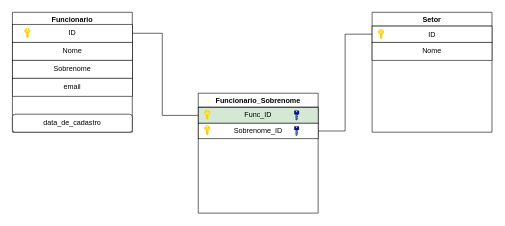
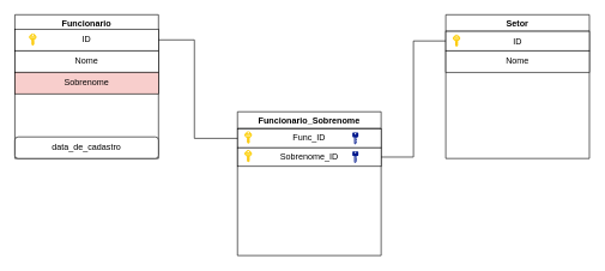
- <mxCell id="5" value="Sobrenome" style="rounded=0;whiteSpace=wrap;html=1;" vertex="1" parent="2"><mxGeometry y="80" width="200" height="30" as="geometry" /></mxCell>
+ <mxCell id="5" value="Sobrenome" style="rounded=0;whiteSpace=wrap;html=1;fillColor=#f8cecc;" vertex="1" parent="2"><mxGeometry y="80" width="200" height="30" as="geometry" /></mxCell>
- <mxCell id="6" value="email" style="rounded=0;whiteSpace=wrap;html=1;" vertex="1" parent="2"><mxGeometry y="110" width="200" height="30" as="geometry" /></mxCell>
- <mxCell id="14" value="Func_ID" style="rounded=0;whiteSpace=wrap;html=1;fillColor=#d5e8d4;" vertex="1" parent="13"><mxGeometry y="24" width="200" height="26" as="geometry" /></mxCell>
+ <mxCell id="14" value="Func_ID" style="rounded=0;whiteSpace=wrap;html=1;" vertex="1" parent="13"><mxGeometry y="24" width="200" height="26" as="geometry" /></mxCell>
